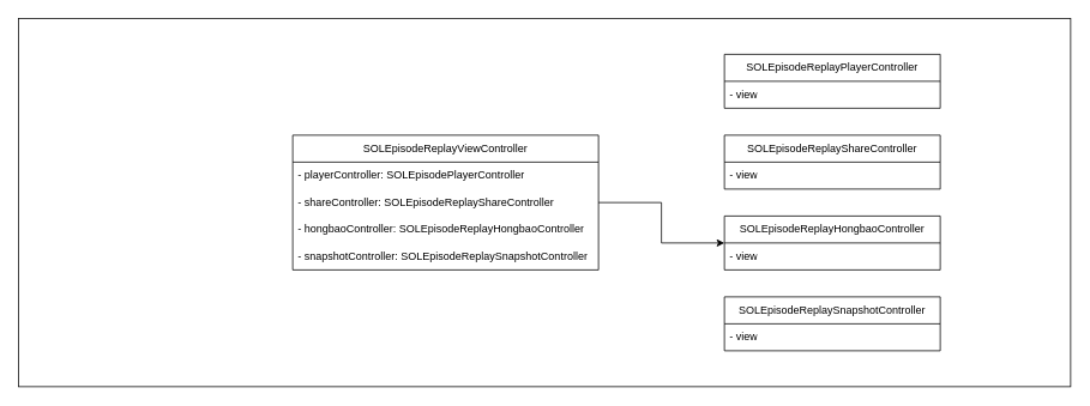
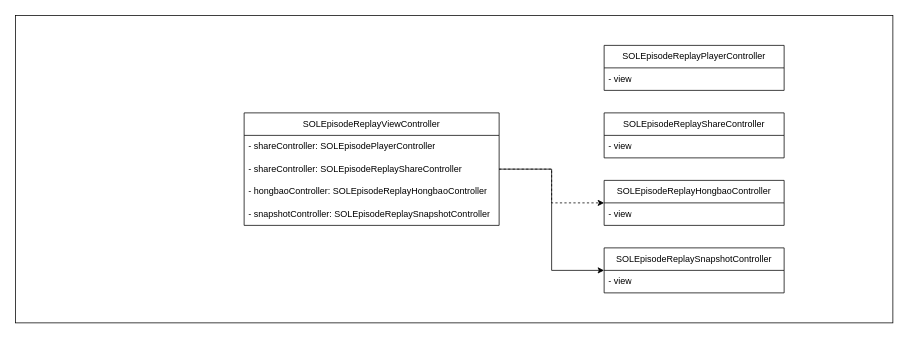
- <mxCell id="6" value="- playerController: SOLEpisodePlayerController" style="text;strokeColor=none;fillColor=none;align=left;verticalAlign=middle;spacingLeft=4;spacingRight=4;overflow=hidden;points=[[0,0.5],[1,0.5]];portConstraint=eastwest;rotatable=0;whiteSpace=wrap;html=1;" vertex="1" parent="5"><mxGeometry y="30" width="340" height="30" as="geometry" /></mxCell>
+ <mxCell id="6" value="- shareController: SOLEpisodePlayerController" style="text;strokeColor=none;fillColor=none;align=left;verticalAlign=middle;spacingLeft=4;spacingRight=4;overflow=hidden;points=[[0,0.5],[1,0.5]];portConstraint=eastwest;rotatable=0;whiteSpace=wrap;html=1;" vertex="1" parent="5"><mxGeometry y="30" width="340" height="30" as="geometry" /></mxCell>
- <mxCell id="3" style="edgeStyle=orthogonalEdgeStyle;rounded=0;orthogonalLoop=1;jettySize=auto;html=1;" edge="1" parent="1" source="5" target="12"><mxGeometry relative="1" as="geometry" /></mxCell>
+ <mxCell id="3" style="edgeStyle=orthogonalEdgeStyle;rounded=0;orthogonalLoop=1;jettySize=auto;html=1;dashed=1;" edge="1" parent="1" source="5" target="12"><mxGeometry relative="1" as="geometry" /></mxCell>
+ <mxCell id="4" style="edgeStyle=orthogonalEdgeStyle;rounded=0;orthogonalLoop=1;jettySize=auto;html=1;" edge="1" parent="1" source="5" target="10"><mxGeometry relative="1" as="geometry"><Array as="points"><mxPoint x="735" y="225" /><mxPoint x="735" y="360" /></Array></mxGeometry></mxCell>
